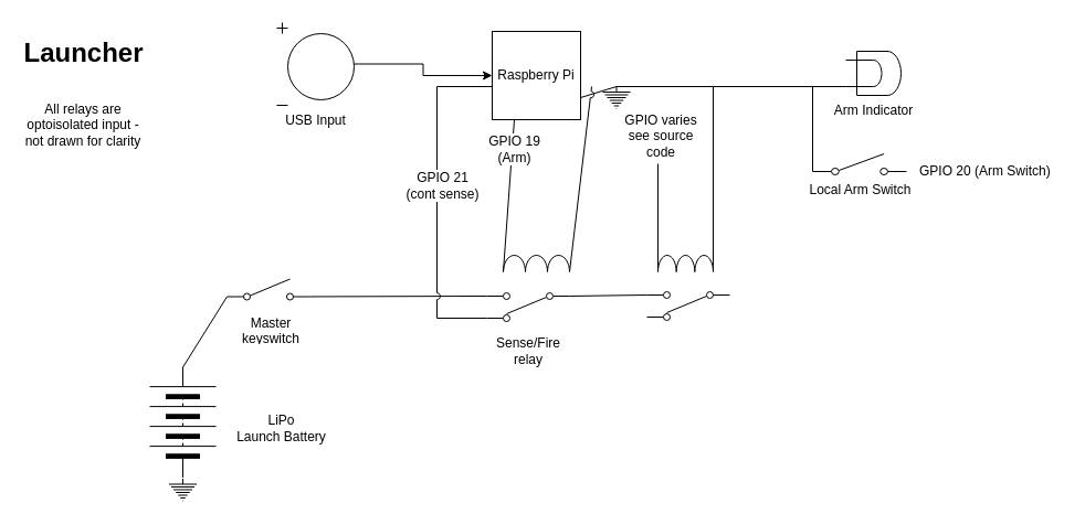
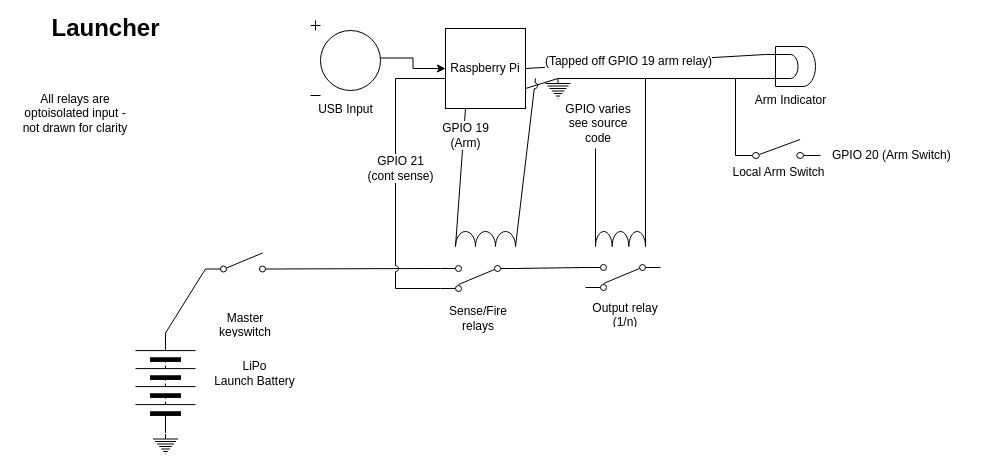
- <mxCell id="4" value="Launcher" style="text;strokeColor=none;fillColor=none;html=1;fontSize=24;fontStyle=1;verticalAlign=middle;align=center;" vertex="1" parent="1"><mxGeometry x="25" y="28" width="100" height="40" as="geometry" /></mxCell>
+ <mxCell id="4" value="Launcher" style="text;strokeColor=none;fillColor=none;html=1;fontSize=24;fontStyle=1;verticalAlign=middle;align=center;" vertex="1" parent="1"><mxGeometry x="55" y="8" width="100" height="40" as="geometry" /></mxCell>
- <mxCell id="14" value="USB Input" style="pointerEvents=1;verticalLabelPosition=bottom;shadow=0;dashed=0;align=center;fillColor=#ffffff;html=1;verticalAlign=top;strokeWidth=1;shape=mxgraph.electrical.signal_sources.dc_source_1;" vertex="1" parent="1"><mxGeometry x="250" y="20" width="70" height="75" as="geometry" /></mxCell>
+ <mxCell id="14" value="USB Input" style="pointerEvents=1;verticalLabelPosition=bottom;shadow=0;dashed=0;align=center;fillColor=#ffffff;html=1;verticalAlign=top;strokeWidth=1;shape=mxgraph.electrical.signal_sources.dc_source_1;" vertex="1" parent="1"><mxGeometry x="310" y="20" width="70" height="75" as="geometry" /></mxCell>
+ <mxCell id="33" style="edgeStyle=none;rounded=0;jumpStyle=arc;orthogonalLoop=1;jettySize=auto;html=1;exitX=0.2;exitY=1;exitDx=0;exitDy=0;exitPerimeter=0;endArrow=none;endFill=0;entryX=1;entryY=0.5;entryDx=0;entryDy=0;" edge="1" parent="1" source="35" target="12"><mxGeometry relative="1" as="geometry"><mxPoint x="685" y="54" as="targetPoint" /></mxGeometry></mxCell>
+ <mxCell id="34" value="(Tapped off GPIO 19 arm relay)" style="text;html=1;resizable=0;points=[];align=center;verticalAlign=middle;labelBackgroundColor=#ffffff;" vertex="1" connectable="0" parent="33"><mxGeometry x="0.144" y="-2" relative="1" as="geometry"><mxPoint as="offset" /></mxGeometry></mxCell>
- <mxCell id="5" value="Master keyswitch" style="text;html=1;strokeColor=none;fillColor=none;align=center;verticalAlign=middle;whiteSpace=wrap;overflow=hidden;" vertex="1" parent="1"><mxGeometry x="205" y="282.5" width="80" height="30" as="geometry" /></mxCell>
+ <mxCell id="5" value="Master keyswitch" style="text;html=1;strokeColor=none;fillColor=none;align=center;verticalAlign=middle;whiteSpace=wrap;overflow=hidden;" vertex="1" parent="1"><mxGeometry x="205" y="307.5" width="80" height="30" as="geometry" /></mxCell>
+ <mxCell id="24" value="Output relay (1/n)" style="text;html=1;strokeColor=none;fillColor=none;align=center;verticalAlign=middle;whiteSpace=wrap;overflow=hidden;" vertex="1" parent="1"><mxGeometry x="585" y="297.5" width="80" height="30" as="geometry" /></mxCell>
- <mxCell id="20" value="Sense/Fire relay" style="text;html=1;strokeColor=none;fillColor=none;align=center;verticalAlign=middle;whiteSpace=wrap;overflow=hidden;" vertex="1" parent="1"><mxGeometry x="438" y="298" width="80" height="40" as="geometry" /></mxCell>
+ <mxCell id="20" value="Sense/Fire relays" style="text;html=1;strokeColor=none;fillColor=none;align=center;verticalAlign=middle;whiteSpace=wrap;overflow=hidden;" vertex="1" parent="1"><mxGeometry x="438" y="298" width="80" height="40" as="geometry" /></mxCell>
- <mxCell id="9" value="&lt;div&gt;LiPo&lt;/div&gt;&lt;div&gt;Launch Battery&lt;br&gt;&lt;/div&gt;" style="text;html=1;strokeColor=none;fillColor=none;align=center;verticalAlign=middle;whiteSpace=wrap;overflow=hidden;" vertex="1" parent="1"><mxGeometry x="203" y="367.5" width="103" height="40" as="geometry" /></mxCell>
+ <mxCell id="9" value="&lt;div&gt;LiPo&lt;/div&gt;&lt;div&gt;Launch Battery&lt;br&gt;&lt;/div&gt;" style="text;html=1;strokeColor=none;fillColor=none;align=center;verticalAlign=middle;whiteSpace=wrap;overflow=hidden;" vertex="1" parent="1"><mxGeometry x="203" y="352.5" width="103" height="40" as="geometry" /></mxCell>
